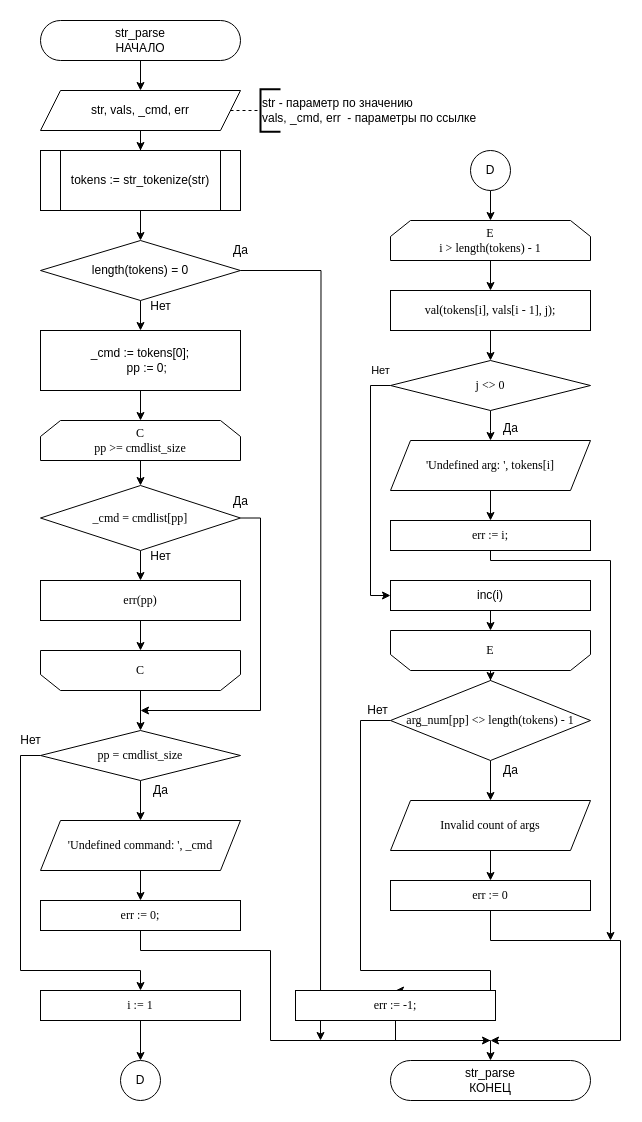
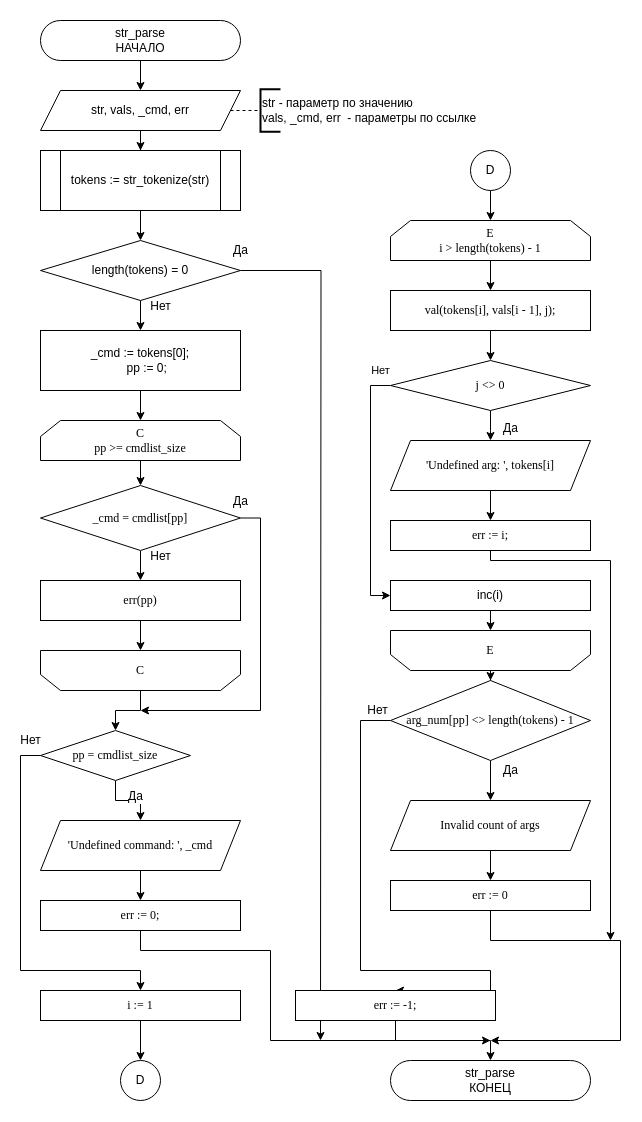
- <mxCell id="26" value="pp = cmdlist_size" style="rhombus;whiteSpace=wrap;html=1;rounded=0;shadow=0;fontFamily=Times New Roman;strokeWidth=1;" parent="1" vertex="1"><mxGeometry x="40" y="730" width="200" height="50" as="geometry" /></mxCell>
+ <mxCell id="26" value="pp = cmdlist_size" style="rhombus;whiteSpace=wrap;html=1;rounded=0;shadow=0;fontFamily=Times New Roman;strokeWidth=1;" parent="1" vertex="1"><mxGeometry x="40" y="730" width="150" height="50" as="geometry" /></mxCell>
